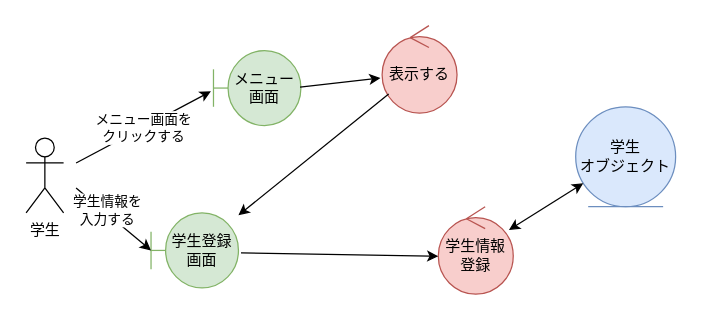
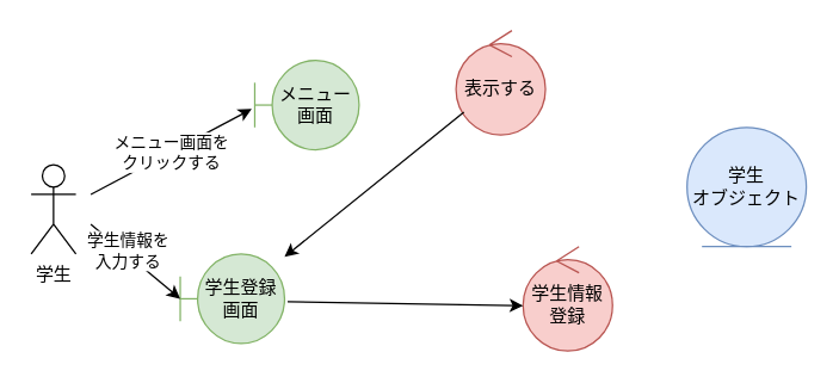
- <mxCell id="11" value="" style="endArrow=classic;html=1;rounded=0;entryX=-0.022;entryY=0.6;entryDx=0;entryDy=0;entryPerimeter=0;exitX=0.99;exitY=0.489;exitDx=0;exitDy=0;exitPerimeter=0;" edge="1" parent="1" source="3" target="9"><mxGeometry width="50" height="50" relative="1" as="geometry"><mxPoint x="130" y="157" as="sourcePoint" /><mxPoint x="198" y="100" as="targetPoint" /></mxGeometry></mxCell>
- <mxCell id="15" value="" style="endArrow=classic;html=1;rounded=0;startArrow=classic;startFill=1;" edge="1" parent="1" source="10" target="14"><mxGeometry width="50" height="50" relative="1" as="geometry"><mxPoint x="280" y="200" as="sourcePoint" /><mxPoint x="348" y="203" as="targetPoint" /></mxGeometry></mxCell>
